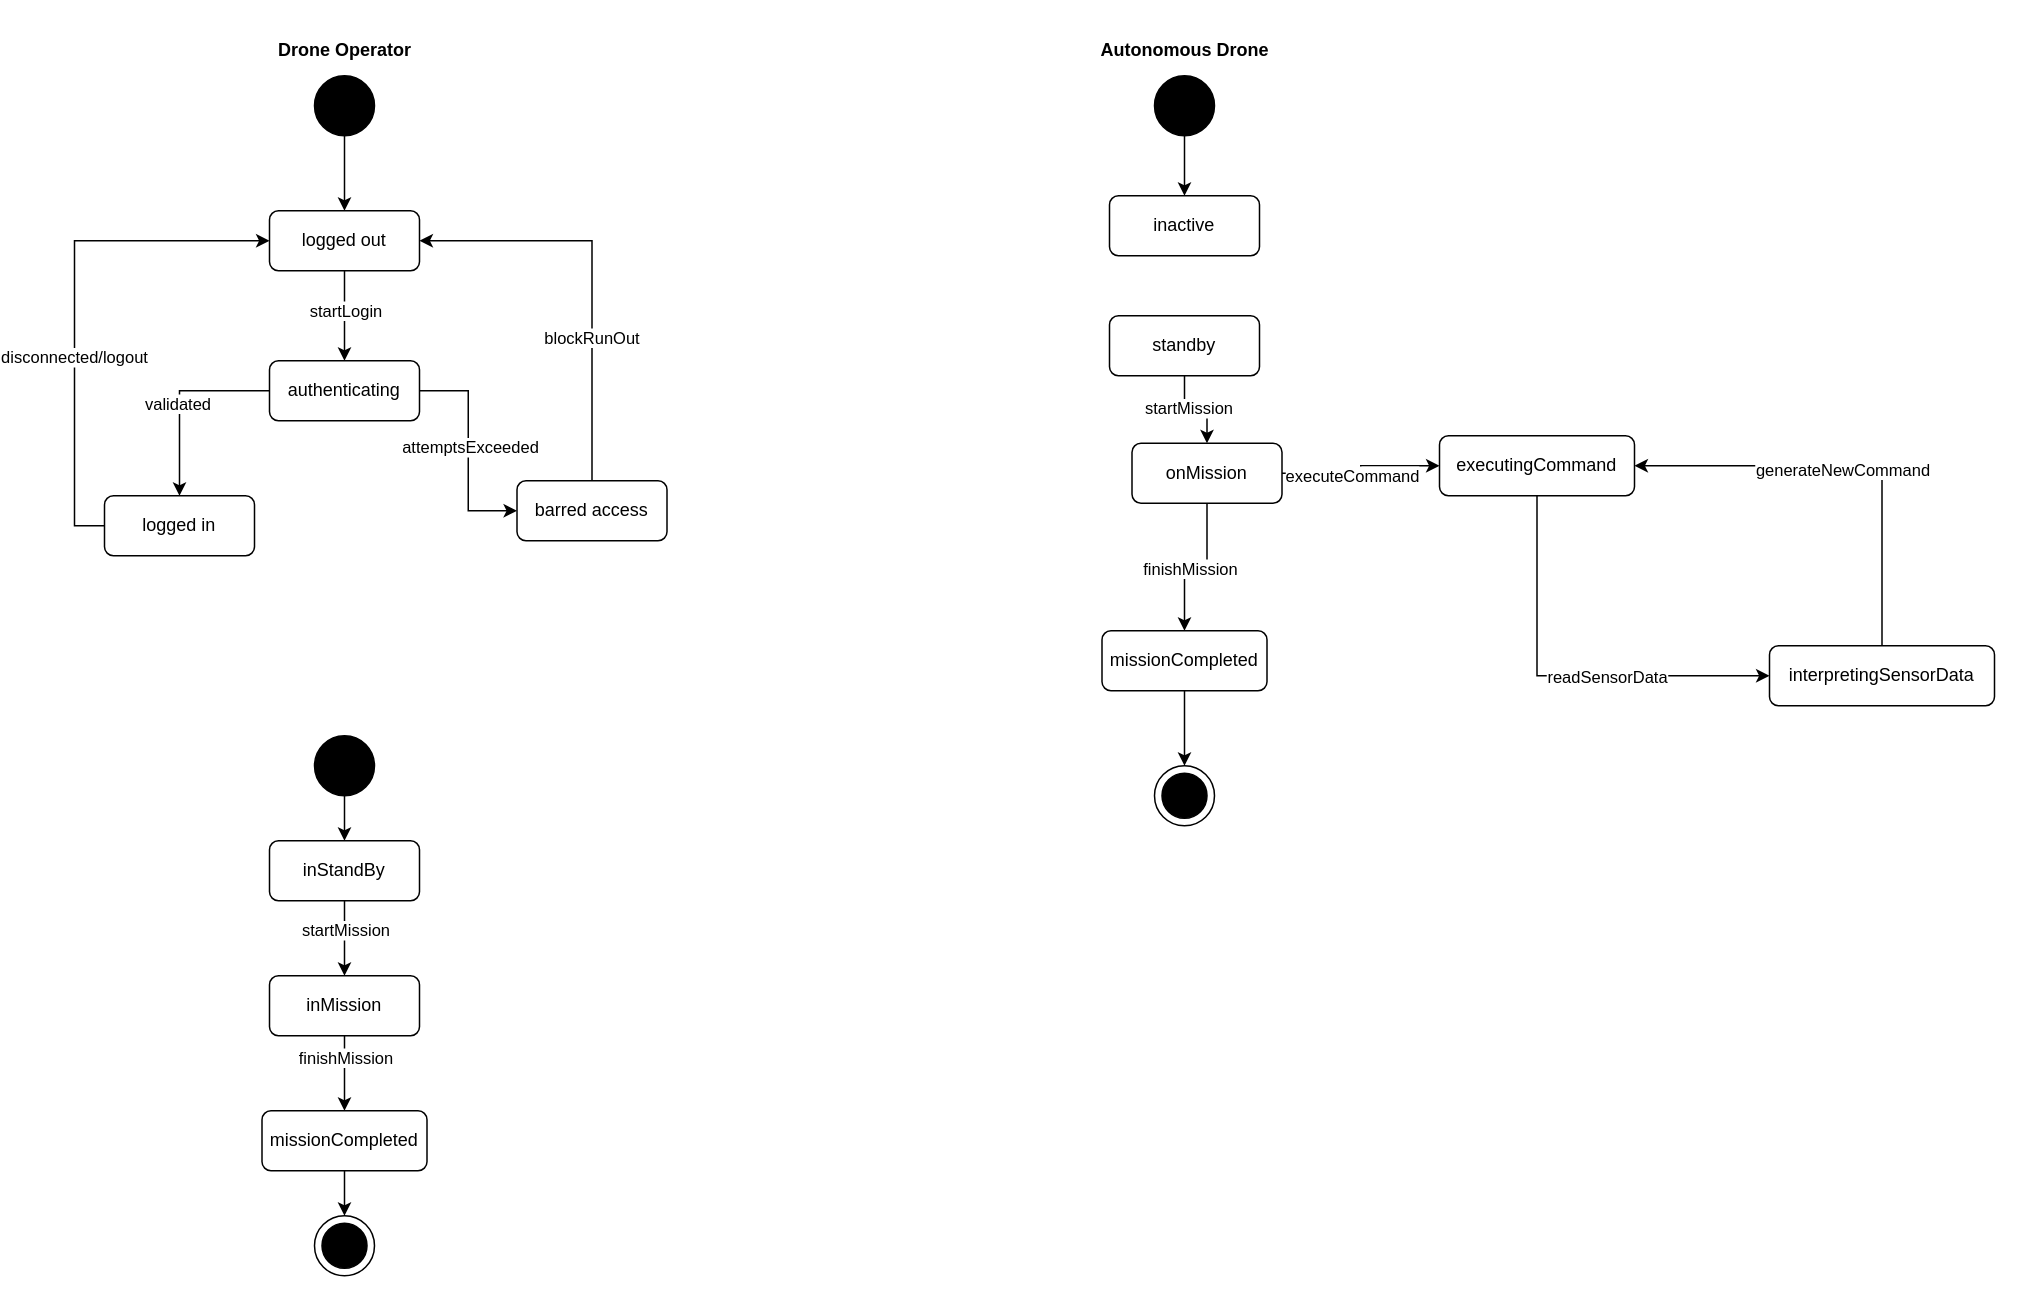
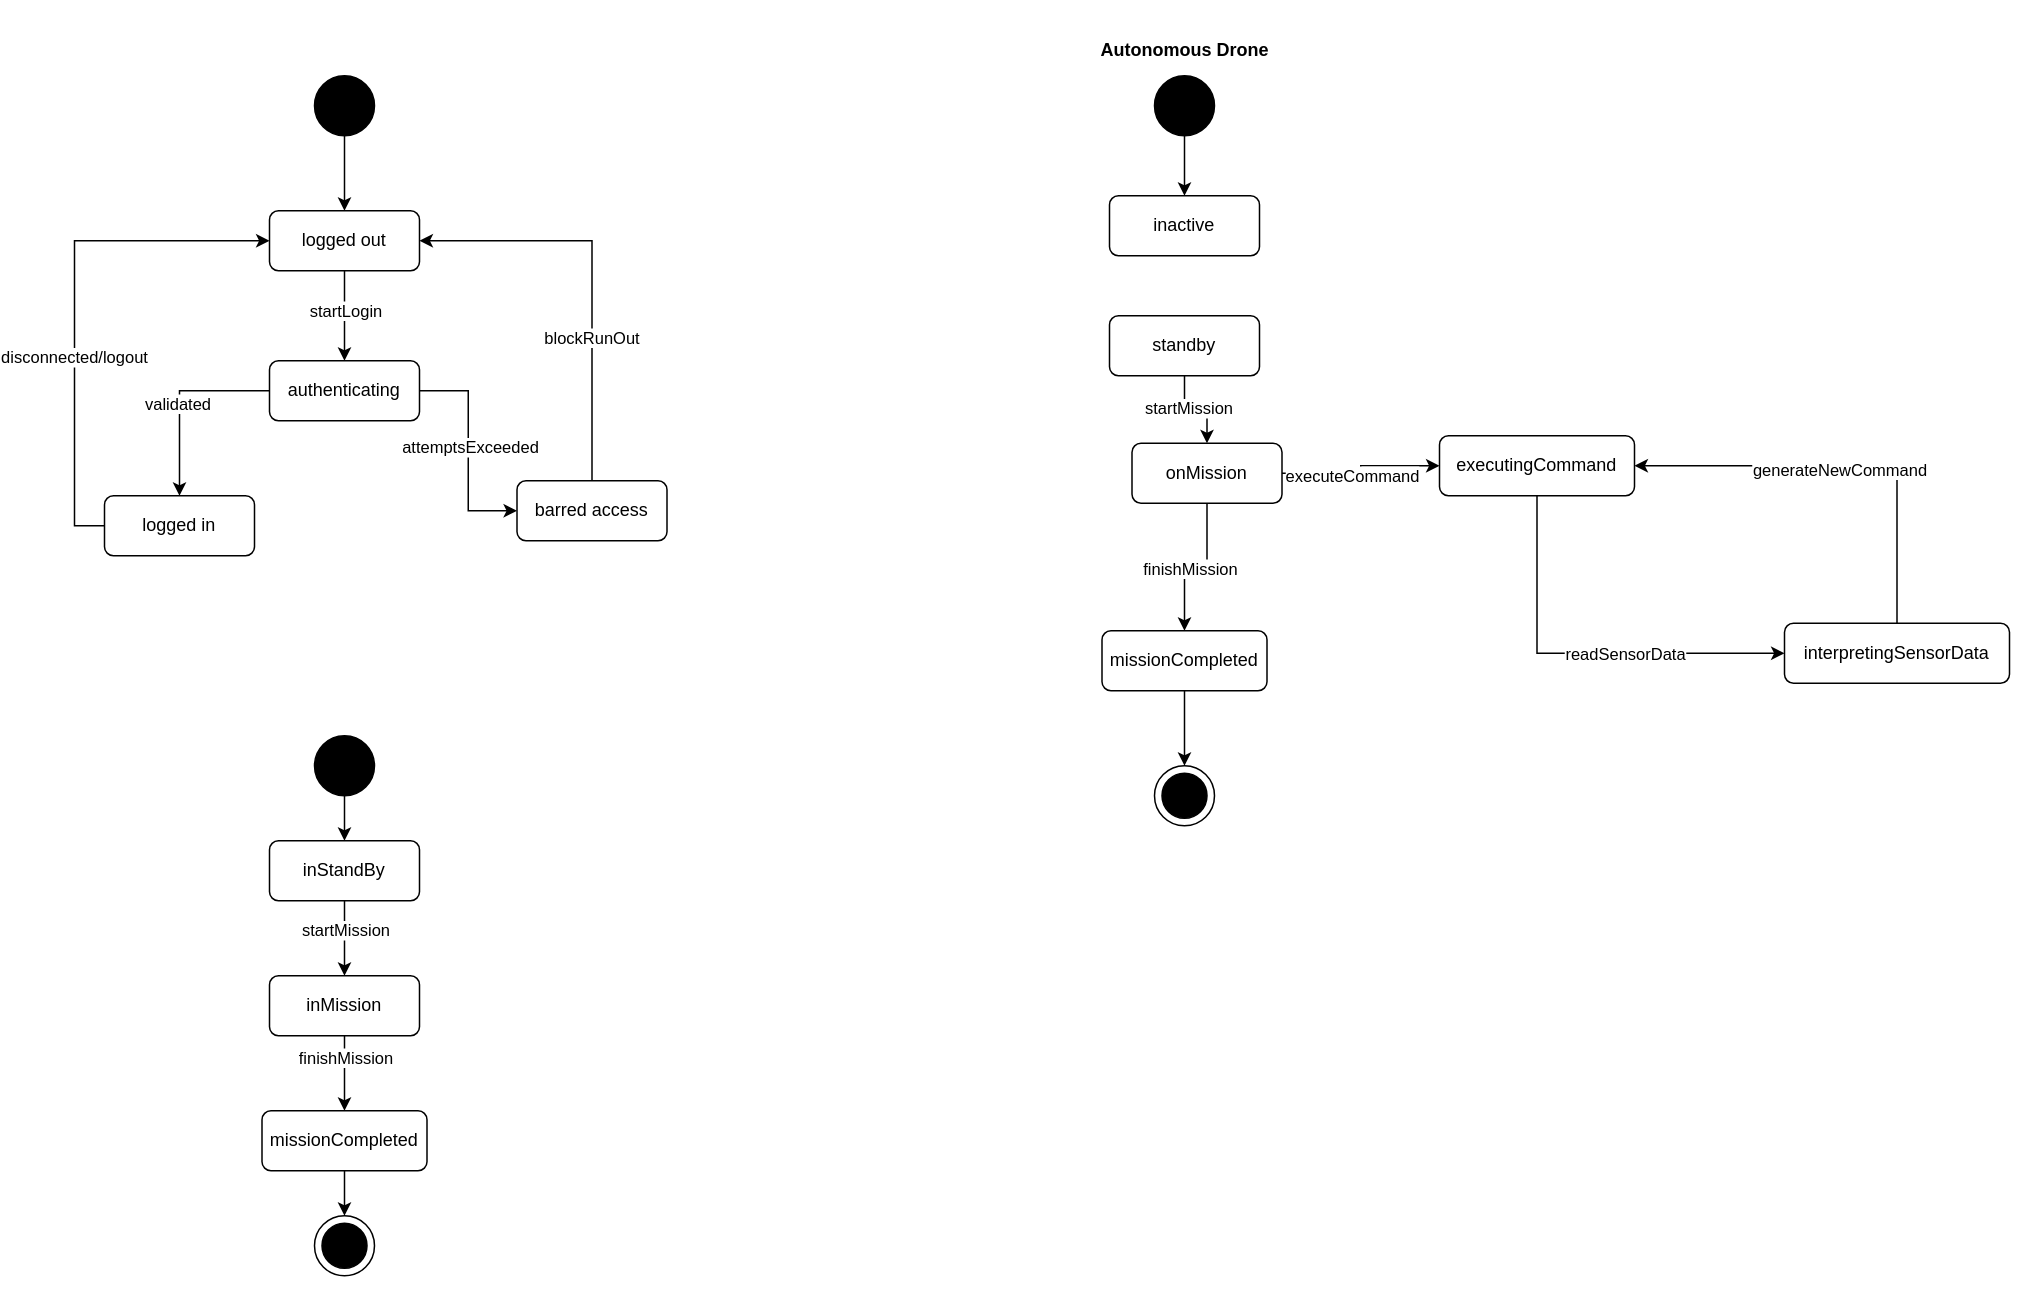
- <mxCell id="38" value="Drone Operator" style="text;align=center;fontStyle=1;verticalAlign=middle;spacingLeft=3;spacingRight=3;strokeColor=none;rotatable=0;points=[[0,0.5],[1,0.5]];portConstraint=eastwest;html=1;" vertex="1" parent="1"><mxGeometry x="140" y="20" width="80" height="26" as="geometry" /></mxCell>
- <mxCell id="34" value="interpretingSensorData" style="shape=rect;rounded=1;html=1;whiteSpace=wrap;align=center;" vertex="1" parent="1"><mxGeometry x="1130" y="430" width="150" height="40" as="geometry" /></mxCell>
+ <mxCell id="34" value="interpretingSensorData" style="shape=rect;rounded=1;html=1;whiteSpace=wrap;align=center;" vertex="1" parent="1"><mxGeometry x="1140" y="415" width="150" height="40" as="geometry" /></mxCell>
